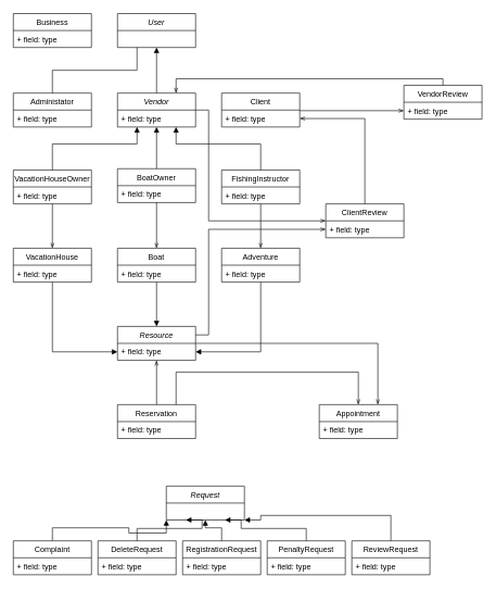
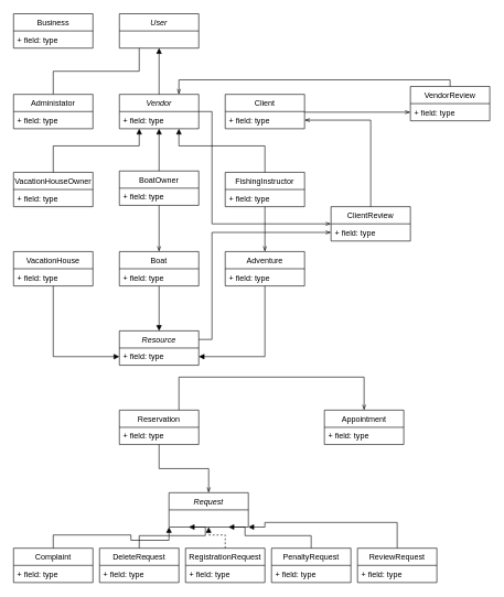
- <mxCell id="38" value="" style="edgeStyle=orthogonalEdgeStyle;rounded=0;orthogonalLoop=1;jettySize=auto;html=1;endArrow=openThin;endFill=0;entryX=0.5;entryY=0;entryDx=0;entryDy=0;" parent="19" source="28" target="46" edge="1"><mxGeometry relative="1" as="geometry" /></mxCell>
- <mxCell id="70" style="edgeStyle=orthogonalEdgeStyle;rounded=0;orthogonalLoop=1;jettySize=auto;html=1;entryX=0.75;entryY=0;entryDx=0;entryDy=0;startArrow=none;startFill=0;endArrow=openThin;endFill=0;" parent="19" source="43" target="67" edge="1"><mxGeometry relative="1" as="geometry" /></mxCell>
- <mxCell id="54" value="" style="edgeStyle=orthogonalEdgeStyle;rounded=0;orthogonalLoop=1;jettySize=auto;html=1;endArrow=openThin;endFill=0;" parent="19" source="55" target="43" edge="1"><mxGeometry relative="1" as="geometry" /></mxCell>
+ <mxCell id="54" value="" style="edgeStyle=orthogonalEdgeStyle;rounded=0;orthogonalLoop=1;jettySize=auto;html=1;endArrow=openThin;endFill=0;" parent="19" source="55" target="3" edge="1"><mxGeometry relative="1" as="geometry" /></mxCell>
- <mxCell id="10" style="edgeStyle=orthogonalEdgeStyle;rounded=0;orthogonalLoop=1;jettySize=auto;html=1;entryX=0.5;entryY=1;entryDx=0;entryDy=0;startArrow=none;startFill=0;endArrow=block;endFill=1;" parent="2" source="11" target="3" edge="1"><mxGeometry relative="1" as="geometry" /></mxCell>
+ <mxCell id="10" style="edgeStyle=orthogonalEdgeStyle;rounded=0;orthogonalLoop=1;jettySize=auto;html=1;entryX=0.5;entryY=1;entryDx=0;entryDy=0;startArrow=none;startFill=0;endArrow=block;endFill=1;dashed=1;" parent="2" source="11" target="3" edge="1"><mxGeometry relative="1" as="geometry" /></mxCell>
